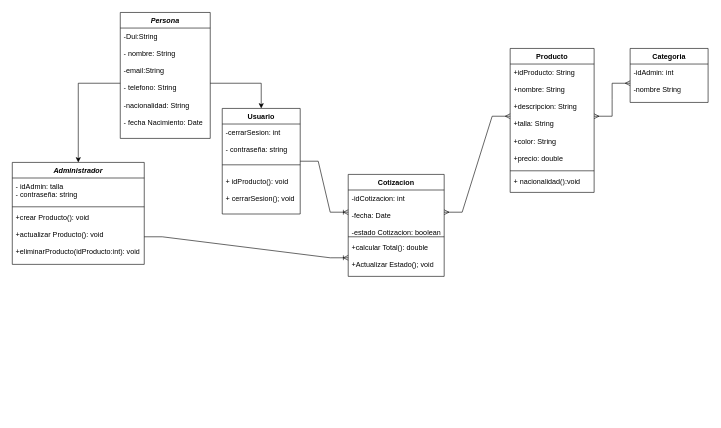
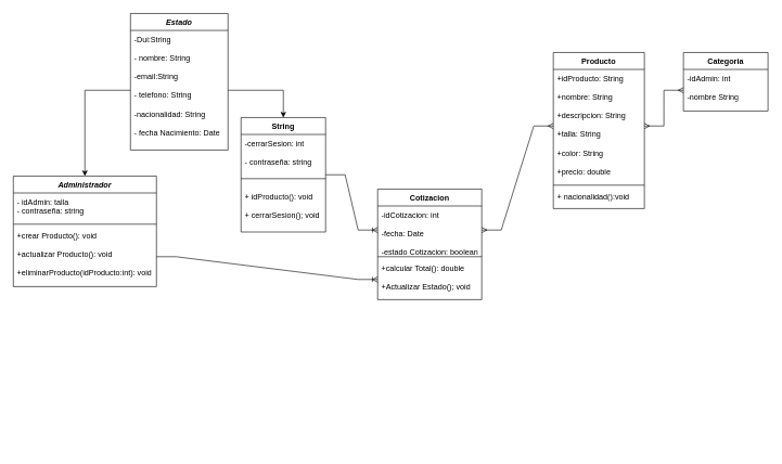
- <mxCell id="2" value="&lt;i&gt;Persona&lt;/i&gt;" style="swimlane;fontStyle=1;align=center;verticalAlign=top;childLayout=stackLayout;horizontal=1;startSize=26;horizontalStack=0;resizeParent=1;resizeParentMax=0;resizeLast=0;collapsible=1;marginBottom=0;whiteSpace=wrap;html=1;" parent="1" vertex="1"><mxGeometry x="200" y="20" width="150" height="210" as="geometry" /></mxCell>
+ <mxCell id="2" value="&lt;i&gt;Estado&lt;/i&gt;" style="swimlane;fontStyle=1;align=center;verticalAlign=top;childLayout=stackLayout;horizontal=1;startSize=26;horizontalStack=0;resizeParent=1;resizeParentMax=0;resizeLast=0;collapsible=1;marginBottom=0;whiteSpace=wrap;html=1;" parent="1" vertex="1"><mxGeometry x="200" y="20" width="150" height="210" as="geometry" /></mxCell>
- <mxCell id="12" value="Usuario" style="swimlane;fontStyle=1;align=center;verticalAlign=top;childLayout=stackLayout;horizontal=1;startSize=26;horizontalStack=0;resizeParent=1;resizeParentMax=0;resizeLast=0;collapsible=1;marginBottom=0;whiteSpace=wrap;html=1;" parent="1" vertex="1"><mxGeometry x="370" y="180" width="130" height="176" as="geometry" /></mxCell>
+ <mxCell id="12" value="String" style="swimlane;fontStyle=1;align=center;verticalAlign=top;childLayout=stackLayout;horizontal=1;startSize=26;horizontalStack=0;resizeParent=1;resizeParentMax=0;resizeLast=0;collapsible=1;marginBottom=0;whiteSpace=wrap;html=1;" parent="1" vertex="1"><mxGeometry x="370" y="180" width="130" height="176" as="geometry" /></mxCell>
